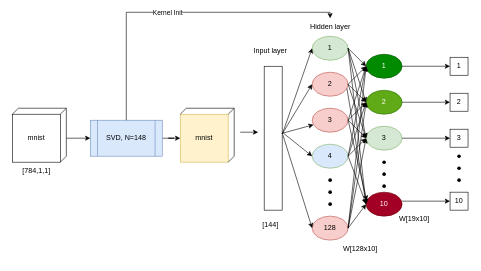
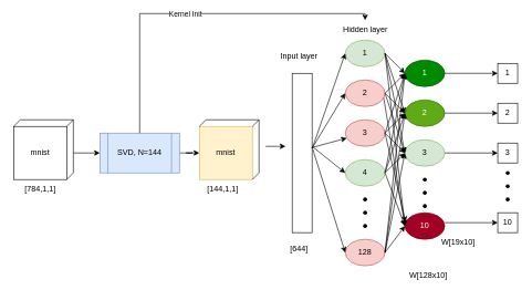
- <mxCell id="68" value="SVD, N=148" style="shape=process;whiteSpace=wrap;html=1;backgroundOutline=1;fillColor=#dae8fc;strokeColor=#6c8ebf;" parent="1" vertex="1"><mxGeometry x="150" y="200" width="120" height="60" as="geometry" /></mxCell>
+ <mxCell id="68" value="SVD, N=144" style="shape=process;whiteSpace=wrap;html=1;backgroundOutline=1;fillColor=#dae8fc;strokeColor=#6c8ebf;" parent="1" vertex="1"><mxGeometry x="150" y="200" width="120" height="60" as="geometry" /></mxCell>
- <mxCell id="28" value="4" style="ellipse;whiteSpace=wrap;html=1;fillColor=#dae8fc;strokeColor=#82b366;" parent="1" vertex="1"><mxGeometry x="520" y="240" width="60" height="40" as="geometry" /></mxCell>
+ <mxCell id="28" value="4" style="ellipse;whiteSpace=wrap;html=1;fillColor=#d5e8d4;strokeColor=#82b366;" parent="1" vertex="1"><mxGeometry x="520" y="240" width="60" height="40" as="geometry" /></mxCell>
+ <mxCell id="62" value="[144,1,1]" style="text;html=1;align=center;verticalAlign=middle;resizable=0;points=[];autosize=1;strokeColor=none;fillColor=none;" parent="1" vertex="1"><mxGeometry x="300" y="270" width="70" height="30" as="geometry" /></mxCell>
- <mxCell id="63" value="[144]" style="text;html=1;align=center;verticalAlign=middle;resizable=0;points=[];autosize=1;strokeColor=none;fillColor=none;" parent="1" vertex="1"><mxGeometry x="425" y="360" width="50" height="30" as="geometry" /></mxCell>
+ <mxCell id="63" value="[644]" style="text;html=1;align=center;verticalAlign=middle;resizable=0;points=[];autosize=1;strokeColor=none;fillColor=none;" parent="1" vertex="1"><mxGeometry x="425" y="360" width="50" height="30" as="geometry" /></mxCell>
- <mxCell id="60" value="W[128x10]" style="text;html=1;align=center;verticalAlign=middle;resizable=0;points=[];autosize=1;strokeColor=none;fillColor=none;" parent="1" vertex="1"><mxGeometry x="560" y="400" width="80" height="30" as="geometry" /></mxCell>
+ <mxCell id="60" value="W[128x10]" style="text;html=1;align=center;verticalAlign=middle;resizable=0;points=[];autosize=1;strokeColor=none;fillColor=none;" parent="1" vertex="1"><mxGeometry x="605" y="400" width="80" height="30" as="geometry" /></mxCell>
